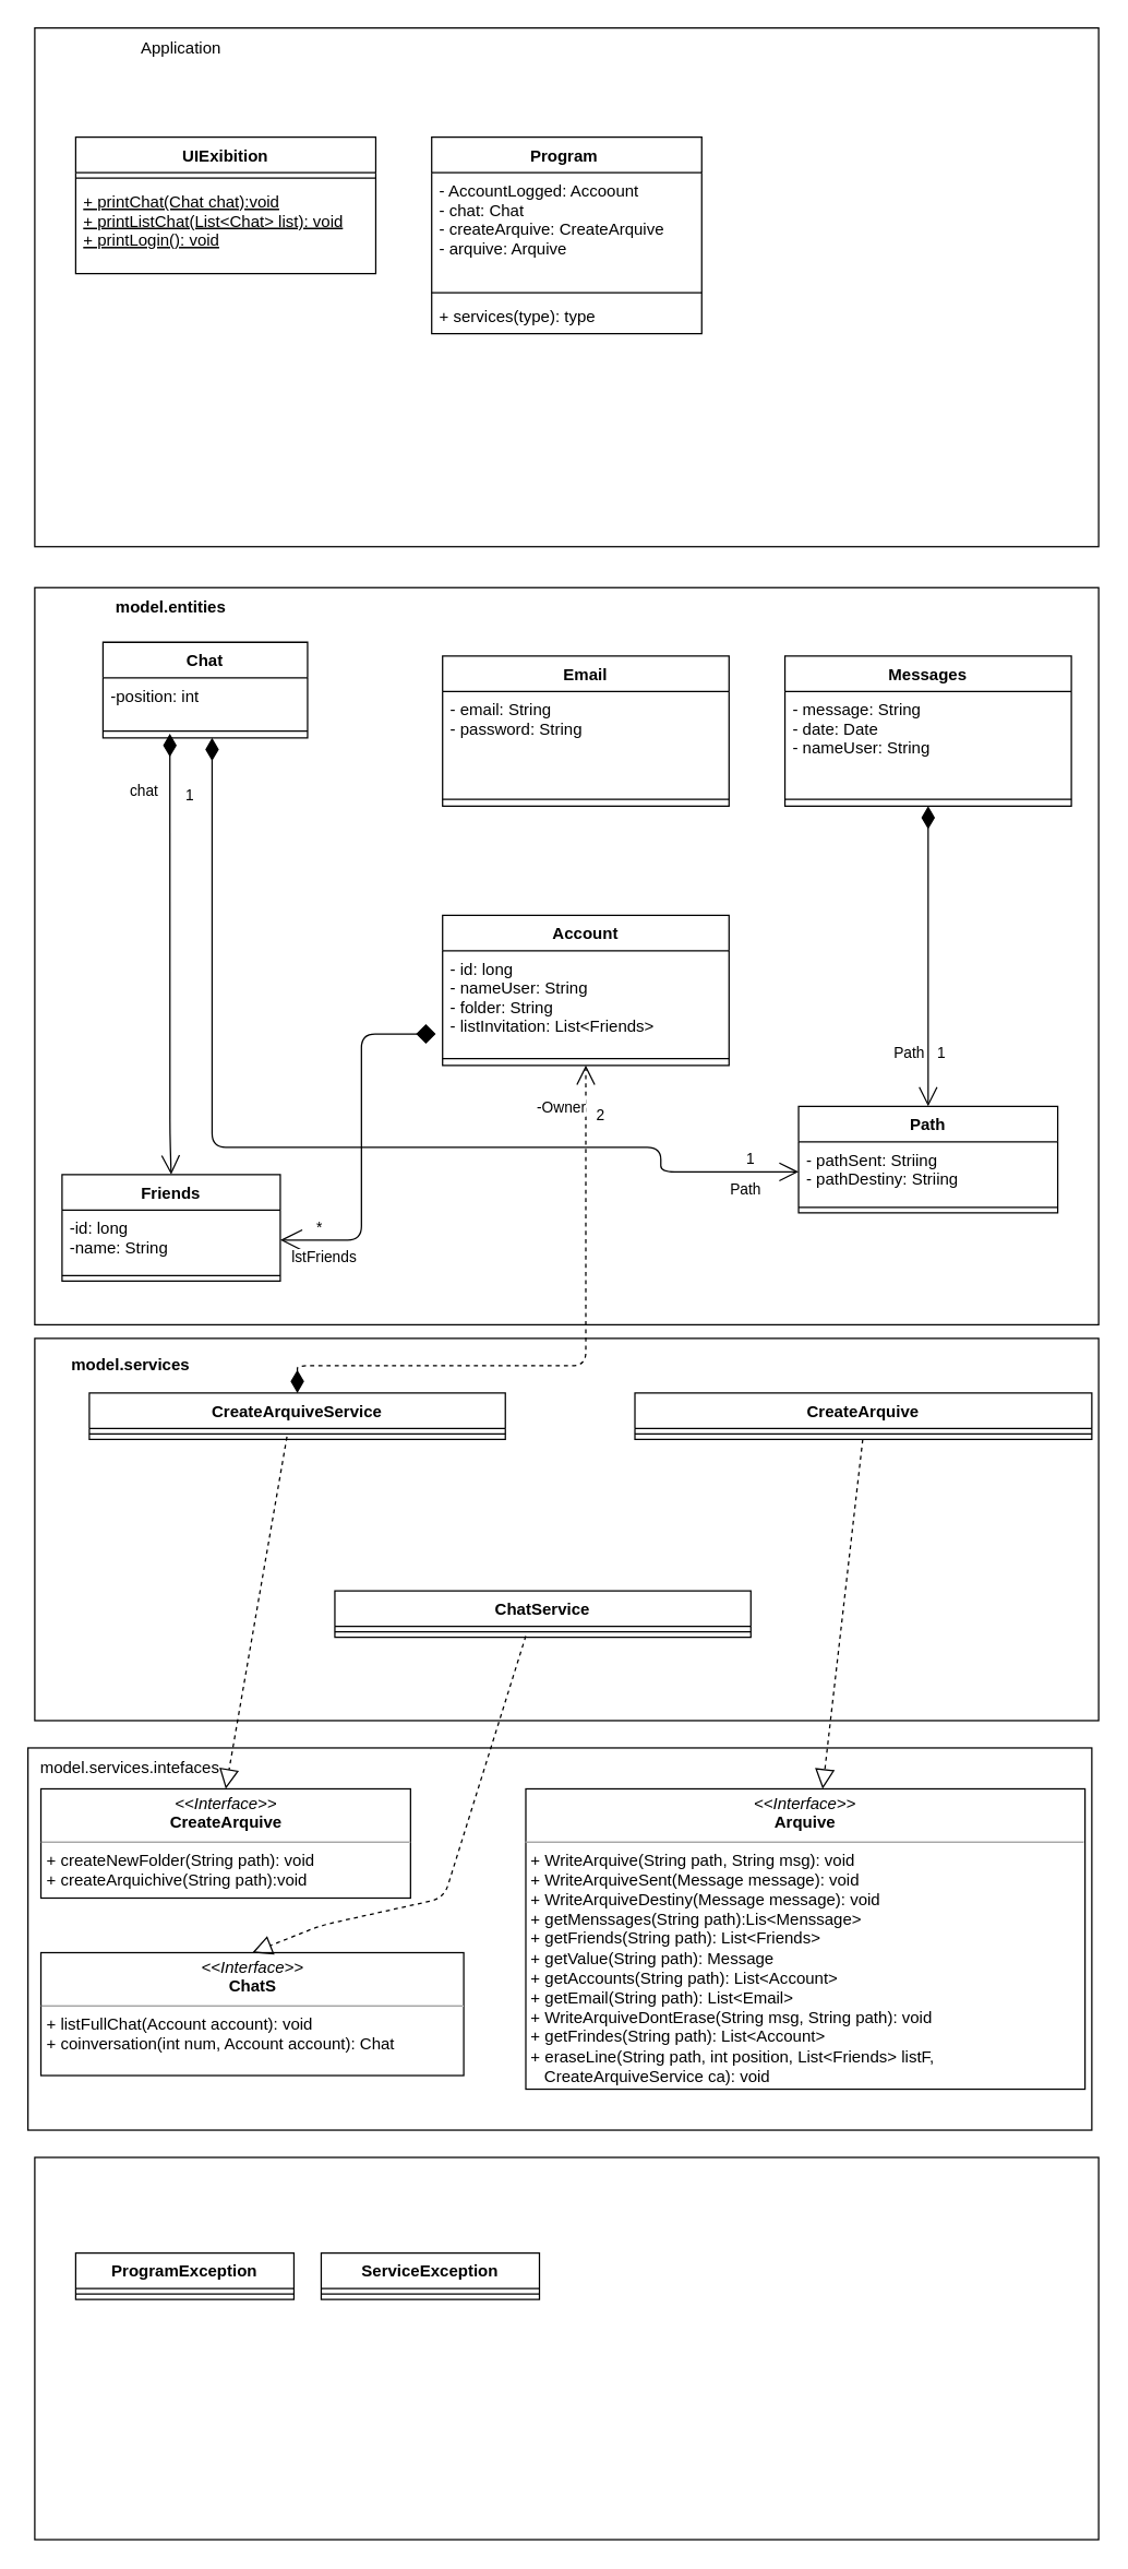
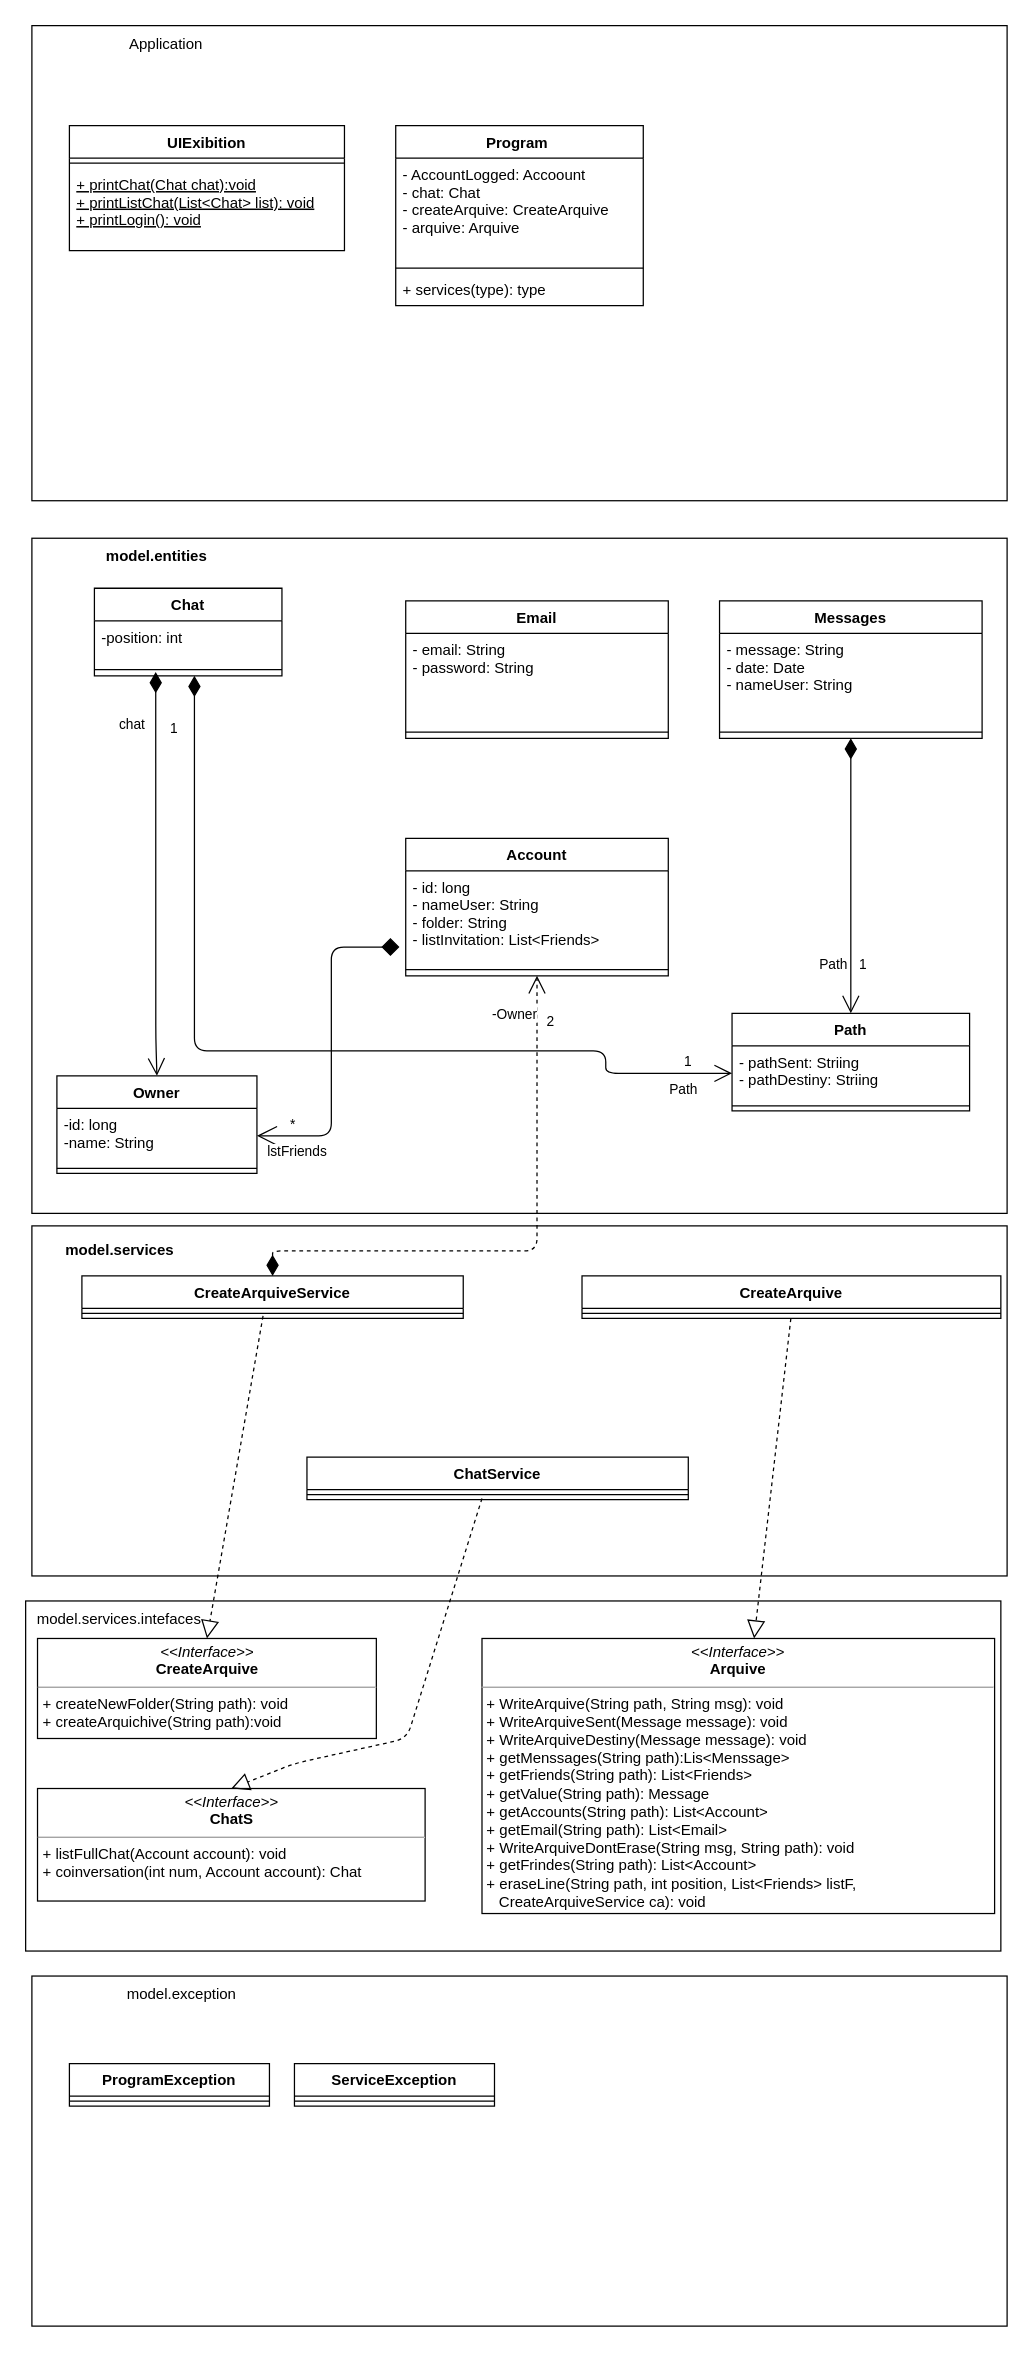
- <mxCell id="49" value="Friends" style="swimlane;fontStyle=1;align=center;verticalAlign=top;childLayout=stackLayout;horizontal=1;startSize=26;horizontalStack=0;resizeParent=1;resizeParentMax=0;resizeLast=0;collapsible=1;marginBottom=0;" parent="1" vertex="1"><mxGeometry x="45" y="860" width="160" height="78" as="geometry" /></mxCell>
+ <mxCell id="49" value="Owner" style="swimlane;fontStyle=1;align=center;verticalAlign=top;childLayout=stackLayout;horizontal=1;startSize=26;horizontalStack=0;resizeParent=1;resizeParentMax=0;resizeLast=0;collapsible=1;marginBottom=0;" parent="1" vertex="1"><mxGeometry x="45" y="860" width="160" height="78" as="geometry" /></mxCell>
+ <mxCell id="44" value="model.exception" style="text;html=1;strokeColor=none;fillColor=none;align=center;verticalAlign=middle;whiteSpace=wrap;rounded=0;" parent="1" vertex="1"><mxGeometry x="25" y="1580" width="240" height="30" as="geometry" /></mxCell>
